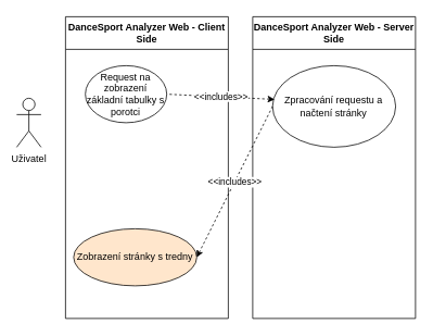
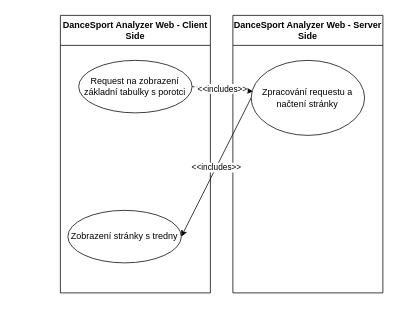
- <mxCell id="4" value="Request na zobrazení základní tabulky s porotci" style="ellipse;whiteSpace=wrap;html=1;" parent="3" vertex="1"><mxGeometry x="24.38" y="60" width="100" height="70" as="geometry" /></mxCell>
+ <mxCell id="4" value="Request na zobrazení základní tabulky s porotci" style="ellipse;whiteSpace=wrap;html=1;" parent="3" vertex="1"><mxGeometry x="24.38" y="60" width="151.25" height="70" as="geometry" /></mxCell>
- <mxCell id="2" value="Uživatel" style="shape=umlActor;verticalLabelPosition=bottom;verticalAlign=top;html=1;outlineConnect=0;" parent="1" vertex="1"><mxGeometry x="20" y="120" width="30" height="60" as="geometry" /></mxCell>
- <mxCell id="9" value="&amp;lt;&amp;lt;includes&amp;gt;&amp;gt;" style="endArrow=none;dashed=1;html=1;rounded=0;exitX=1;exitY=0.5;exitDx=0;exitDy=0;endFill=1;startFill=1;startArrow=classic;entryX=0;entryY=0.5;entryDx=0;entryDy=0;" parent="1" source="5" target="7" edge="1"><mxGeometry x="-0.001" width="50" height="50" relative="1" as="geometry"><mxPoint x="347" y="119" as="sourcePoint" /><mxPoint x="400" y="300" as="targetPoint" /><mxPoint as="offset" /></mxGeometry></mxCell>
+ <mxCell id="9" value="&amp;lt;&amp;lt;includes&amp;gt;&amp;gt;" style="endArrow=none;dashed=0;html=1;rounded=0;exitX=1;exitY=0.5;exitDx=0;exitDy=0;endFill=1;startFill=1;startArrow=classic;entryX=0;entryY=0.5;entryDx=0;entryDy=0;" parent="1" source="5" target="7" edge="1"><mxGeometry x="-0.001" width="50" height="50" relative="1" as="geometry"><mxPoint x="347" y="119" as="sourcePoint" /><mxPoint x="400" y="300" as="targetPoint" /><mxPoint as="offset" /></mxGeometry></mxCell>
- <mxCell id="5" value="Zobrazení stránky s tredny" style="ellipse;whiteSpace=wrap;html=1;fillColor=#ffe6cc;" parent="3" vertex="1"><mxGeometry x="10.0" y="260" width="151.25" height="70" as="geometry" /></mxCell>
+ <mxCell id="5" value="Zobrazení stránky s tredny" style="ellipse;whiteSpace=wrap;html=1;" parent="3" vertex="1"><mxGeometry x="10.0" y="260" width="151.25" height="70" as="geometry" /></mxCell>
